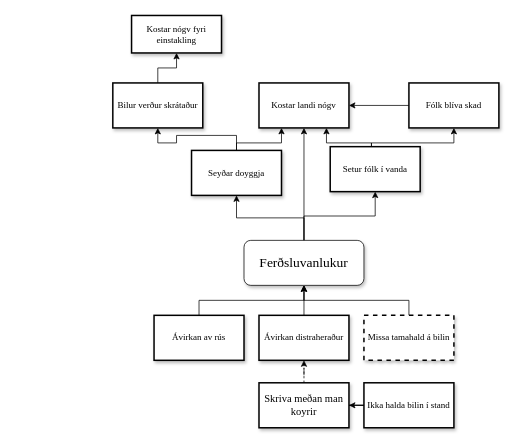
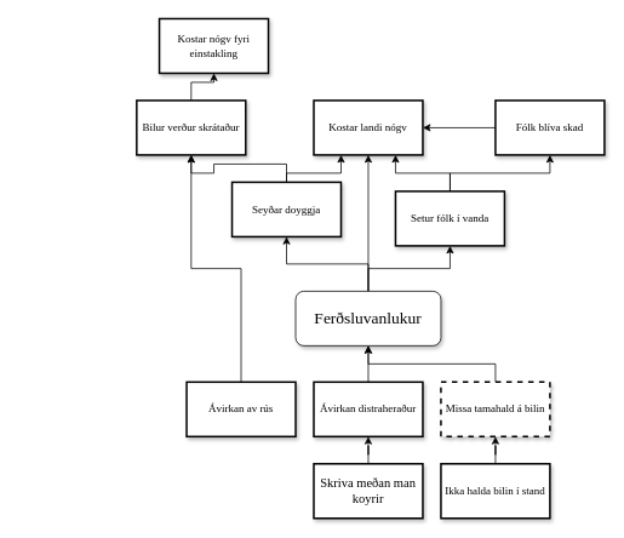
- <mxCell id="22" value="Kostar nógv fyri einstakling" style="whiteSpace=wrap;html=1;rounded=0;shadow=1;labelBackgroundColor=none;strokeWidth=2;fontFamily=Verdana;fontSize=12;align=center;" vertex="1" parent="1"><mxGeometry x="175" y="20" width="120" height="50" as="geometry" /></mxCell>
+ <mxCell id="22" value="Kostar nógv fyri einstakling" style="whiteSpace=wrap;html=1;rounded=0;shadow=1;labelBackgroundColor=none;strokeWidth=2;fontFamily=Verdana;fontSize=12;align=center;" vertex="1" parent="1"><mxGeometry x="175" y="20" width="120" height="60" as="geometry" /></mxCell>
- <mxCell id="21" value="Setur fólk í vanda" style="whiteSpace=wrap;html=1;rounded=0;shadow=1;labelBackgroundColor=none;strokeWidth=2;fontFamily=Verdana;fontSize=12;align=center;" vertex="1" parent="1"><mxGeometry x="440" y="195" width="120" height="60" as="geometry" /></mxCell>
+ <mxCell id="21" value="Setur fólk í vanda" style="whiteSpace=wrap;html=1;rounded=0;shadow=1;labelBackgroundColor=none;strokeWidth=2;fontFamily=Verdana;fontSize=12;align=center;" vertex="1" parent="1"><mxGeometry x="435" y="210" width="120" height="60" as="geometry" /></mxCell>
- <mxCell id="26" style="edgeStyle=orthogonalEdgeStyle;rounded=0;orthogonalLoop=1;jettySize=auto;html=1;entryX=0.5;entryY=1;entryDx=0;entryDy=0;" edge="1" parent="1" source="27" target="4"><mxGeometry relative="1" as="geometry" /></mxCell>
+ <mxCell id="26" style="edgeStyle=orthogonalEdgeStyle;rounded=0;orthogonalLoop=1;jettySize=auto;html=1;" edge="1" parent="1" source="27" target="16"><mxGeometry relative="1" as="geometry" /></mxCell>
- <mxCell id="17" style="edgeStyle=orthogonalEdgeStyle;rounded=0;orthogonalLoop=1;jettySize=auto;html=1;dashed=1;" edge="1" parent="1" source="18" target="6"><mxGeometry relative="1" as="geometry" /></mxCell>
+ <mxCell id="17" style="edgeStyle=orthogonalEdgeStyle;rounded=0;orthogonalLoop=1;jettySize=auto;html=1;" edge="1" parent="1" source="18" target="6"><mxGeometry relative="1" as="geometry" /></mxCell>
- <mxCell id="30" style="edgeStyle=orthogonalEdgeStyle;rounded=0;orthogonalLoop=1;jettySize=auto;html=1;" edge="1" parent="1" source="31" target="18"><mxGeometry relative="1" as="geometry" /></mxCell>
+ <mxCell id="30" style="edgeStyle=orthogonalEdgeStyle;rounded=0;orthogonalLoop=1;jettySize=auto;html=1;entryX=0.5;entryY=1;entryDx=0;entryDy=0;" edge="1" parent="1" source="31" target="29"><mxGeometry relative="1" as="geometry" /></mxCell>
